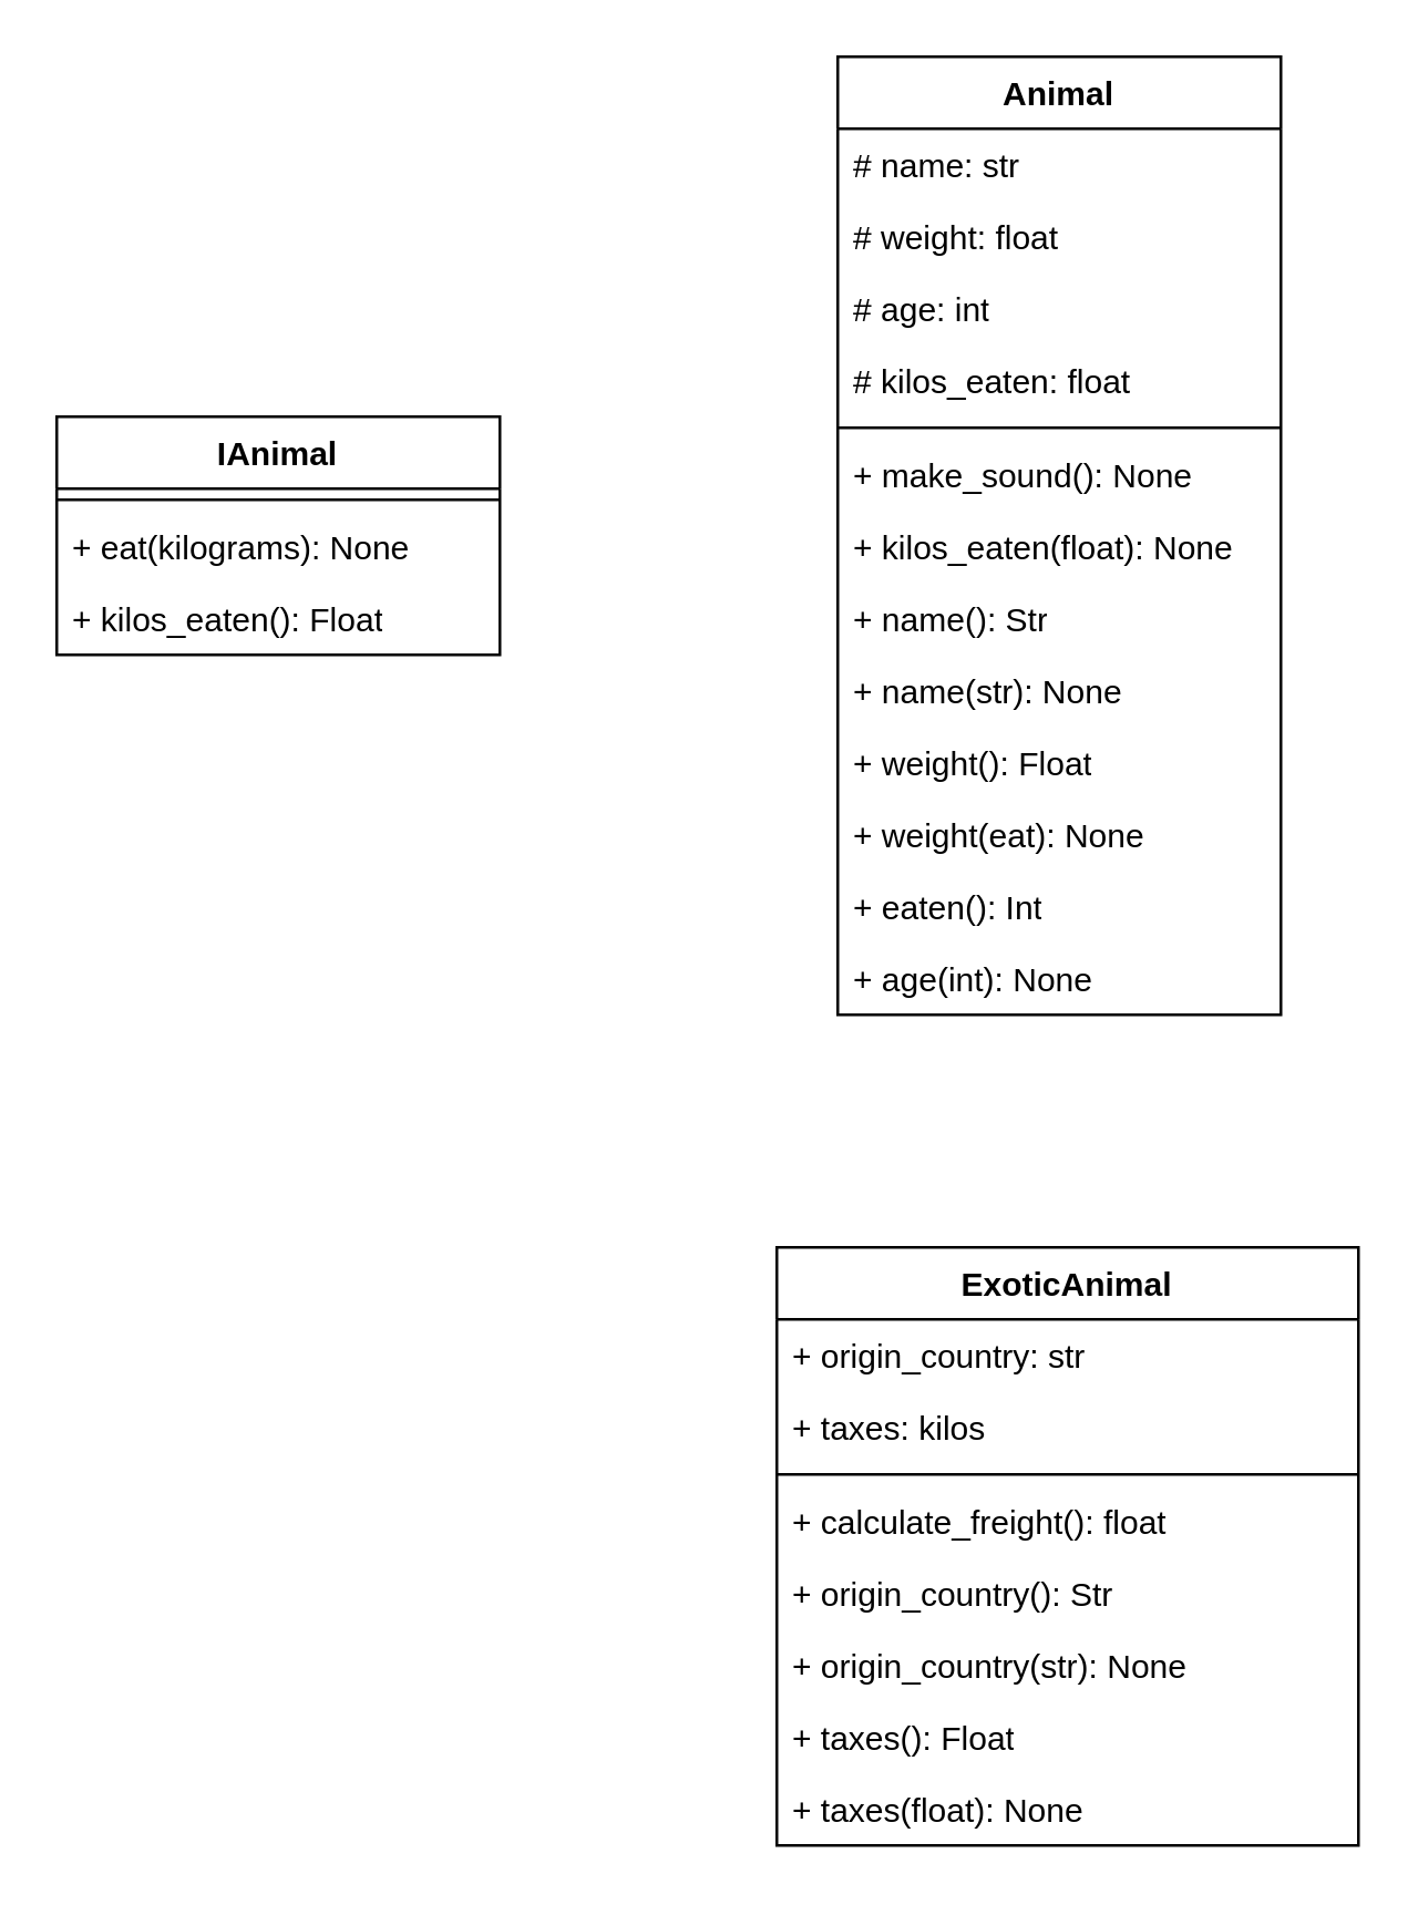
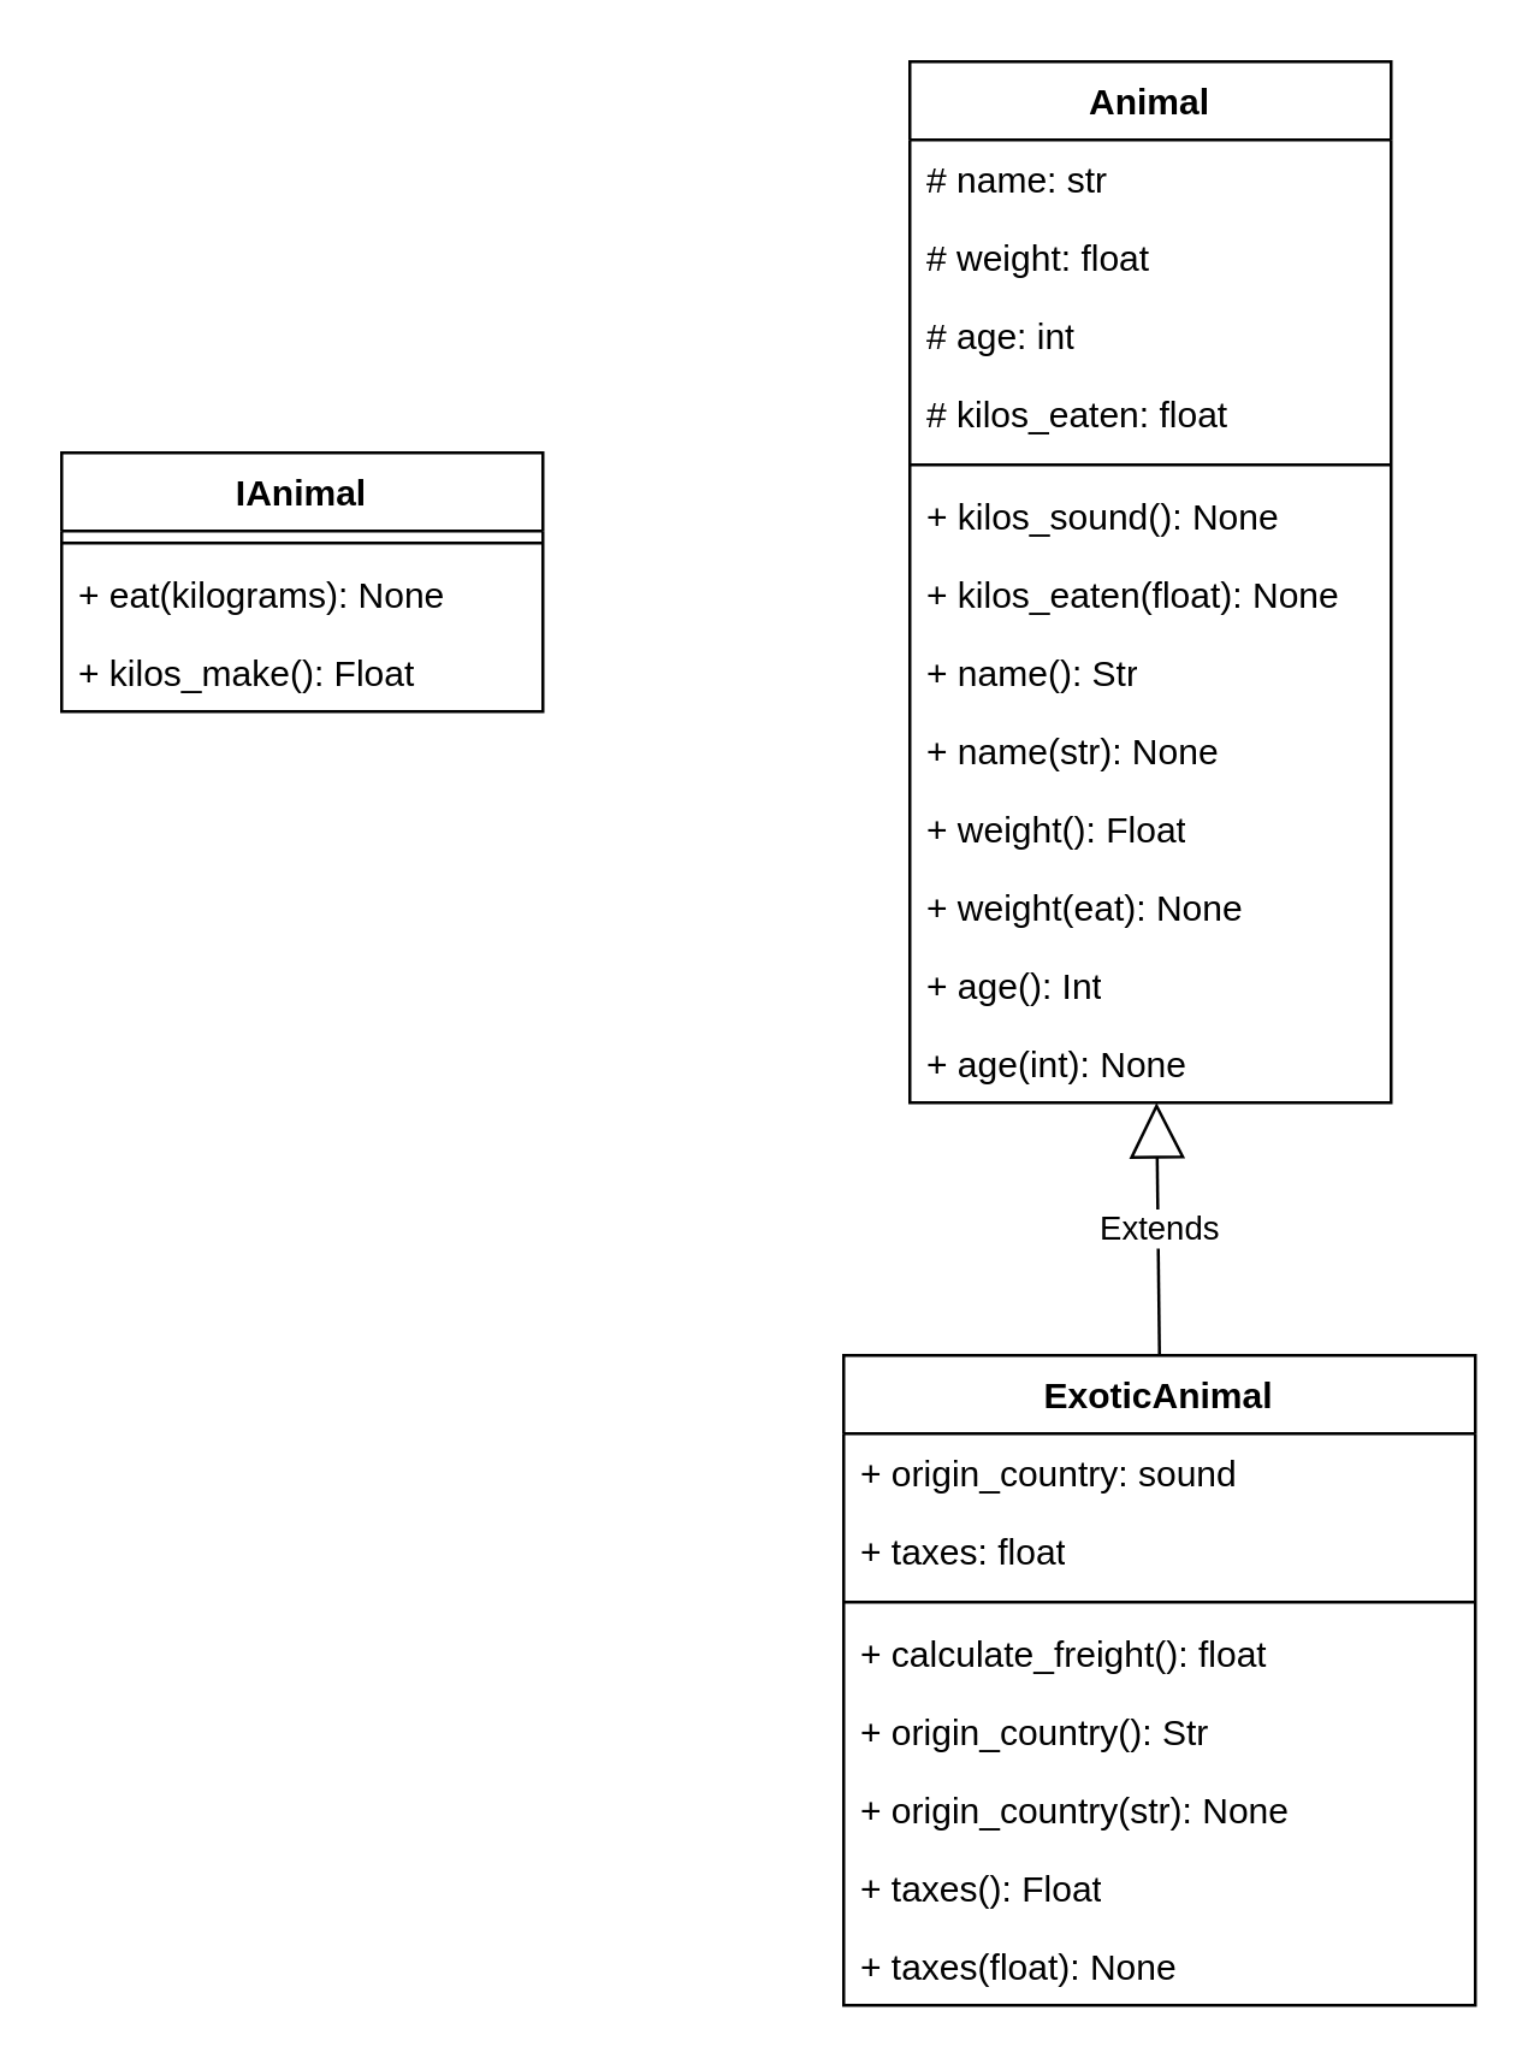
- <mxCell id="12" value="+ make_sound(): None" style="text;strokeColor=none;fillColor=none;align=left;verticalAlign=top;spacingLeft=4;spacingRight=4;overflow=hidden;rotatable=0;points=[[0,0.5],[1,0.5]];portConstraint=eastwest;whiteSpace=wrap;html=1;" vertex="1" parent="6"><mxGeometry y="138" width="160" height="26" as="geometry" /></mxCell>
+ <mxCell id="12" value="+ kilos_sound(): None" style="text;strokeColor=none;fillColor=none;align=left;verticalAlign=top;spacingLeft=4;spacingRight=4;overflow=hidden;rotatable=0;points=[[0,0.5],[1,0.5]];portConstraint=eastwest;whiteSpace=wrap;html=1;" vertex="1" parent="6"><mxGeometry y="138" width="160" height="26" as="geometry" /></mxCell>
- <mxCell id="5" value="+ kilos_eaten(): Float" style="text;strokeColor=none;fillColor=none;align=left;verticalAlign=top;spacingLeft=4;spacingRight=4;overflow=hidden;rotatable=0;points=[[0,0.5],[1,0.5]];portConstraint=eastwest;whiteSpace=wrap;html=1;" vertex="1" parent="2"><mxGeometry y="60" width="160" height="26" as="geometry" /></mxCell>
+ <mxCell id="5" value="+ kilos_make(): Float" style="text;strokeColor=none;fillColor=none;align=left;verticalAlign=top;spacingLeft=4;spacingRight=4;overflow=hidden;rotatable=0;points=[[0,0.5],[1,0.5]];portConstraint=eastwest;whiteSpace=wrap;html=1;" vertex="1" parent="2"><mxGeometry y="60" width="160" height="26" as="geometry" /></mxCell>
- <mxCell id="18" value="+ eaten(): Int" style="text;strokeColor=none;fillColor=none;align=left;verticalAlign=top;spacingLeft=4;spacingRight=4;overflow=hidden;rotatable=0;points=[[0,0.5],[1,0.5]];portConstraint=eastwest;whiteSpace=wrap;html=1;" vertex="1" parent="6"><mxGeometry y="294" width="160" height="26" as="geometry" /></mxCell>
+ <mxCell id="18" value="+ age(): Int" style="text;strokeColor=none;fillColor=none;align=left;verticalAlign=top;spacingLeft=4;spacingRight=4;overflow=hidden;rotatable=0;points=[[0,0.5],[1,0.5]];portConstraint=eastwest;whiteSpace=wrap;html=1;" vertex="1" parent="6"><mxGeometry y="294" width="160" height="26" as="geometry" /></mxCell>
+ <mxCell id="29" value="Extends" style="endArrow=block;endSize=16;endFill=0;html=1;rounded=0;exitX=0.5;exitY=0;exitDx=0;exitDy=0;" edge="1" parent="1" source="20" target="6"><mxGeometry width="160" relative="1" as="geometry"><mxPoint x="263" y="140" as="sourcePoint" /><mxPoint x="380" y="320" as="targetPoint" /></mxGeometry></mxCell>
- <mxCell id="21" value="+ origin_country: str" style="text;strokeColor=none;fillColor=none;align=left;verticalAlign=top;spacingLeft=4;spacingRight=4;overflow=hidden;rotatable=0;points=[[0,0.5],[1,0.5]];portConstraint=eastwest;whiteSpace=wrap;html=1;" vertex="1" parent="20"><mxGeometry y="26" width="210" height="26" as="geometry" /></mxCell>
+ <mxCell id="21" value="+ origin_country: sound" style="text;strokeColor=none;fillColor=none;align=left;verticalAlign=top;spacingLeft=4;spacingRight=4;overflow=hidden;rotatable=0;points=[[0,0.5],[1,0.5]];portConstraint=eastwest;whiteSpace=wrap;html=1;" vertex="1" parent="20"><mxGeometry y="26" width="210" height="26" as="geometry" /></mxCell>
- <mxCell id="22" value="+ taxes: kilos" style="text;strokeColor=none;fillColor=none;align=left;verticalAlign=top;spacingLeft=4;spacingRight=4;overflow=hidden;rotatable=0;points=[[0,0.5],[1,0.5]];portConstraint=eastwest;whiteSpace=wrap;html=1;" vertex="1" parent="20"><mxGeometry y="52" width="210" height="26" as="geometry" /></mxCell>
+ <mxCell id="22" value="+ taxes: float" style="text;strokeColor=none;fillColor=none;align=left;verticalAlign=top;spacingLeft=4;spacingRight=4;overflow=hidden;rotatable=0;points=[[0,0.5],[1,0.5]];portConstraint=eastwest;whiteSpace=wrap;html=1;" vertex="1" parent="20"><mxGeometry y="52" width="210" height="26" as="geometry" /></mxCell>
